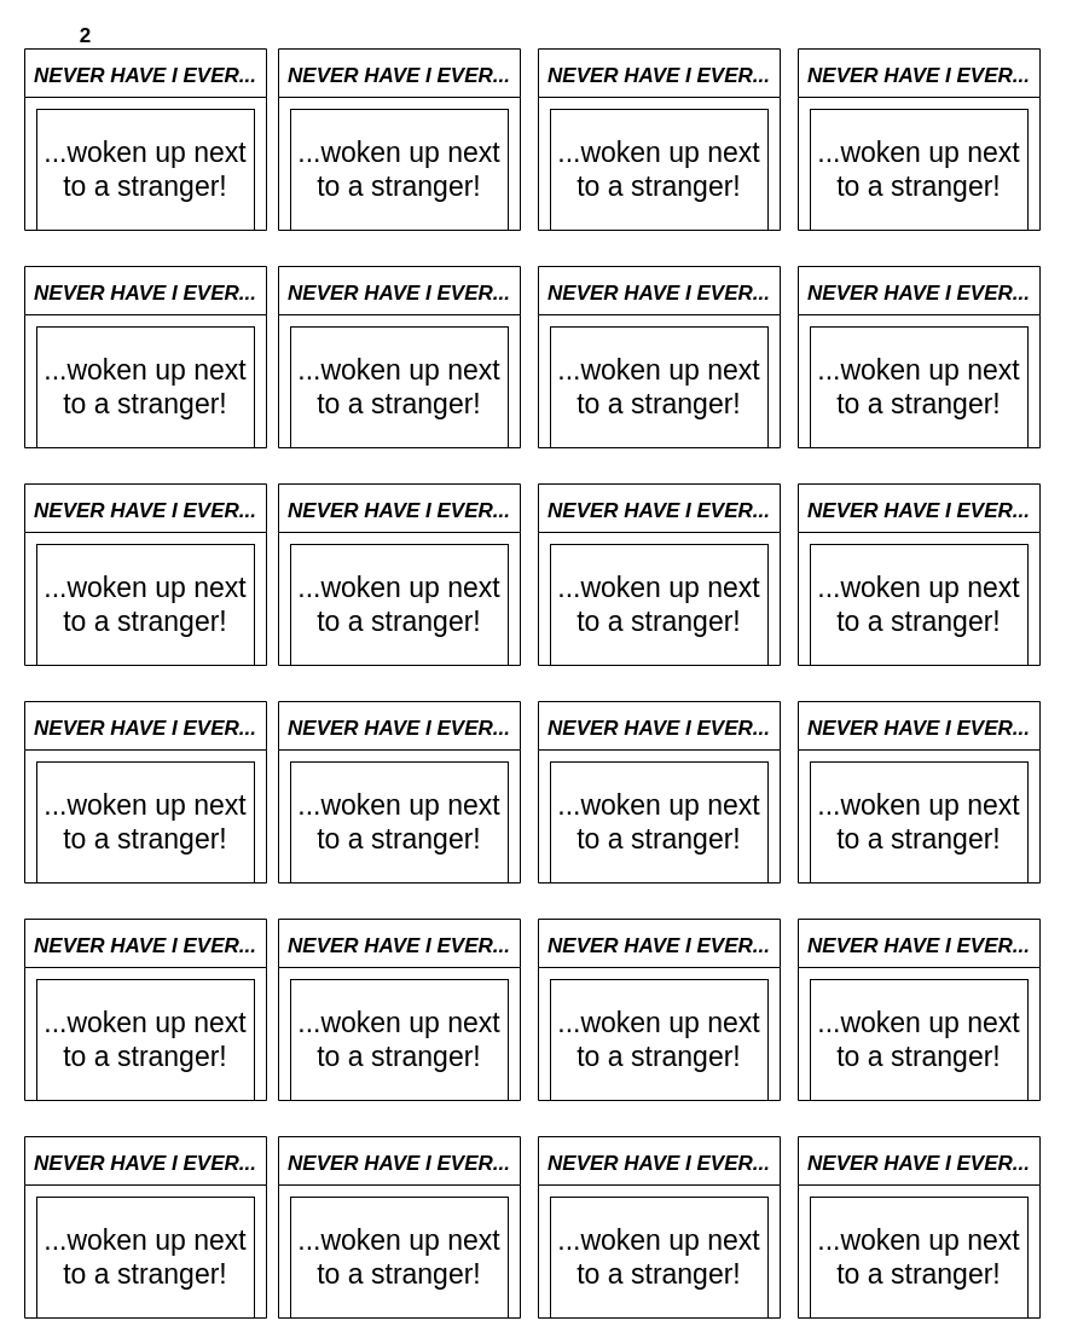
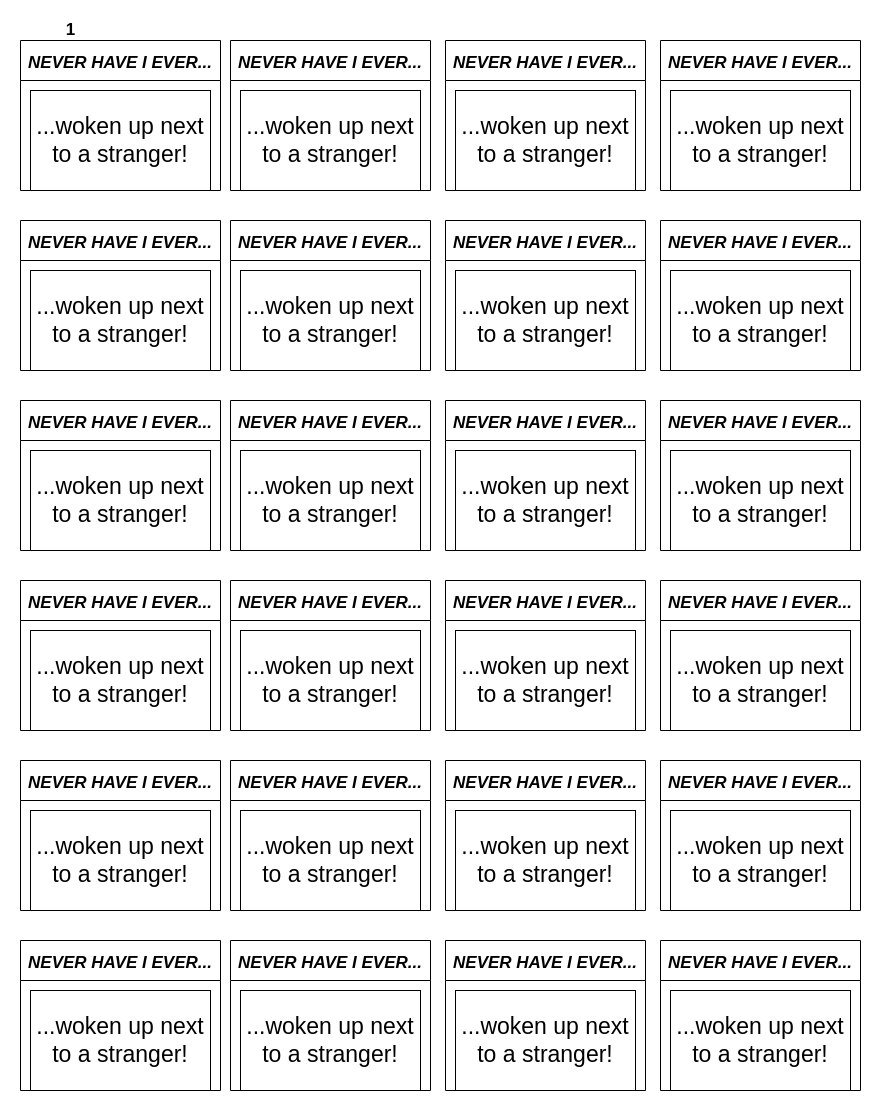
- <mxCell id="50" value="2" style="text;strokeColor=none;fillColor=none;html=1;fontSize=17;fontStyle=1;verticalAlign=middle;align=center;" vertex="1" parent="1"><mxGeometry y="20" width="100" height="20" as="geometry" x="20" /></mxCell>
+ <mxCell id="50" value="1" style="text;strokeColor=none;fillColor=none;html=1;fontSize=17;fontStyle=1;verticalAlign=middle;align=center;" vertex="1" parent="1"><mxGeometry y="20" width="100" height="20" as="geometry" x="20" /></mxCell>
